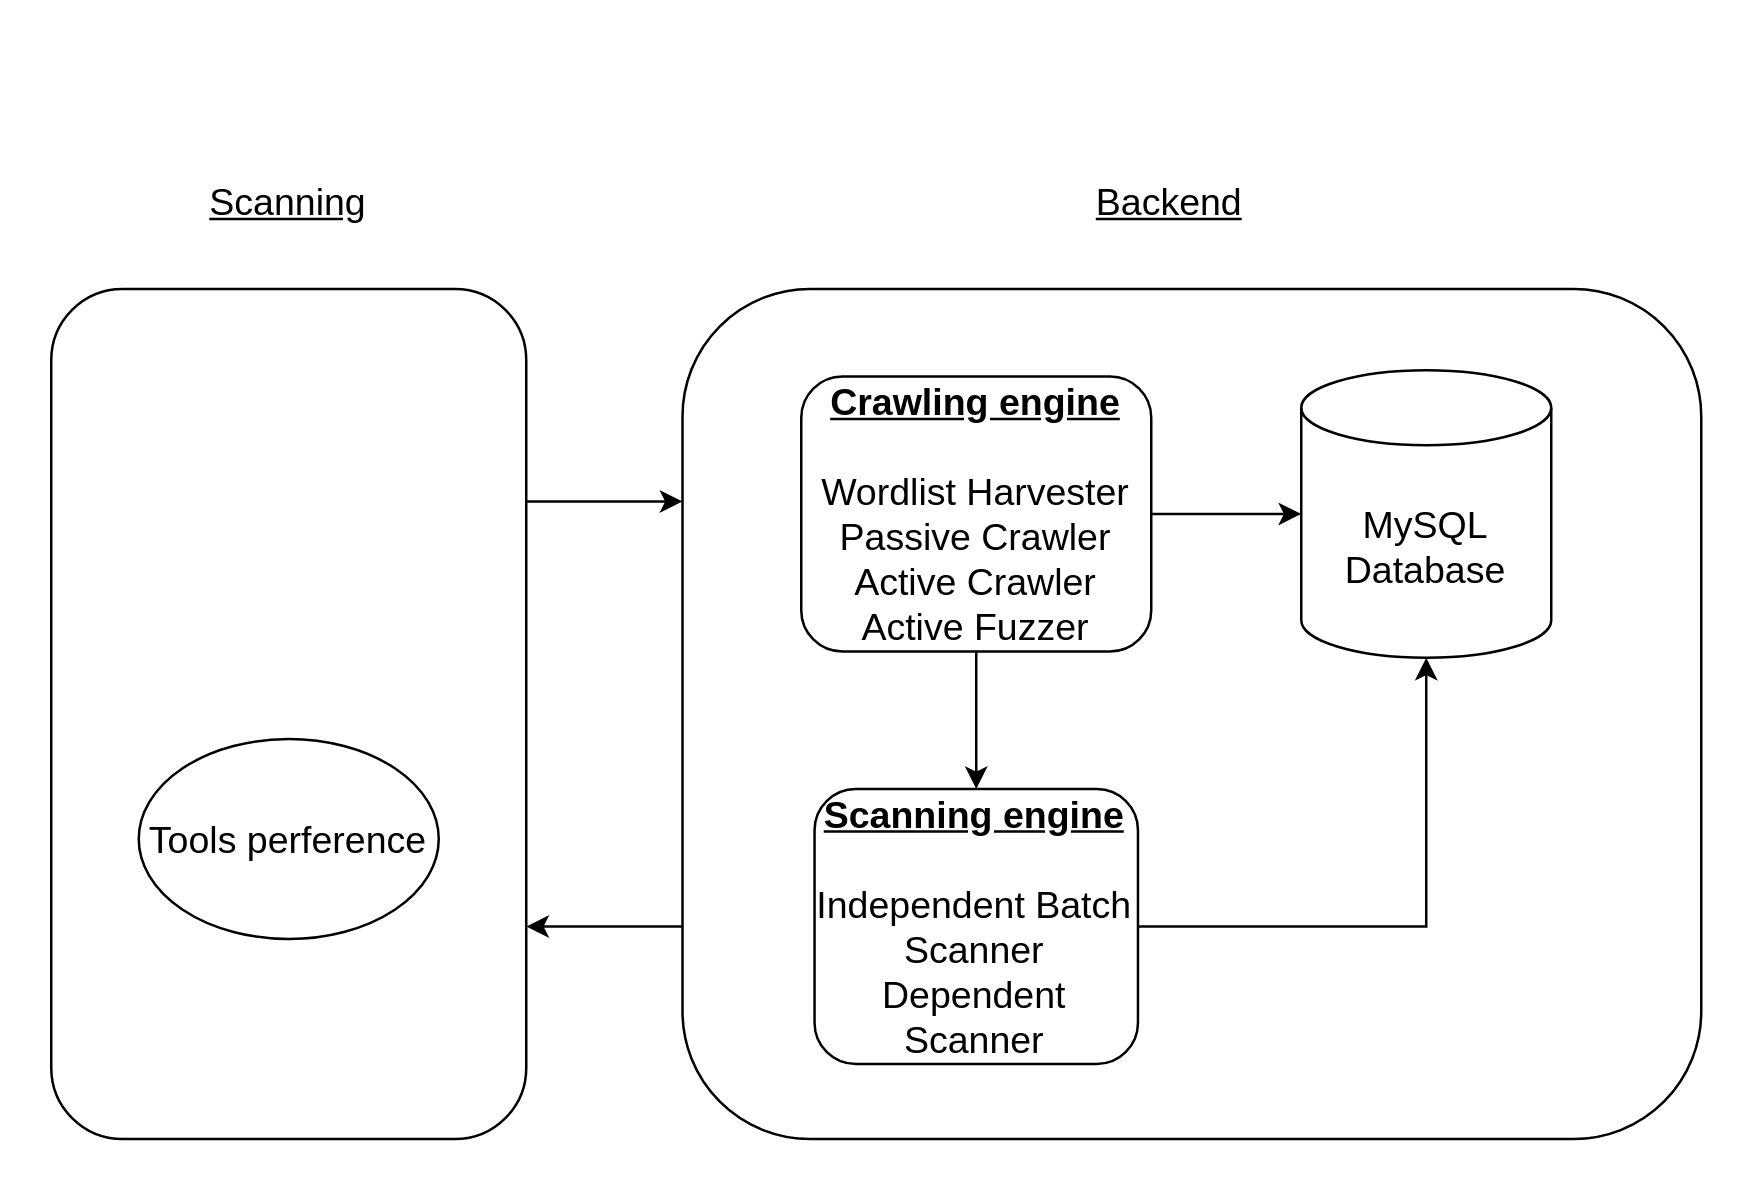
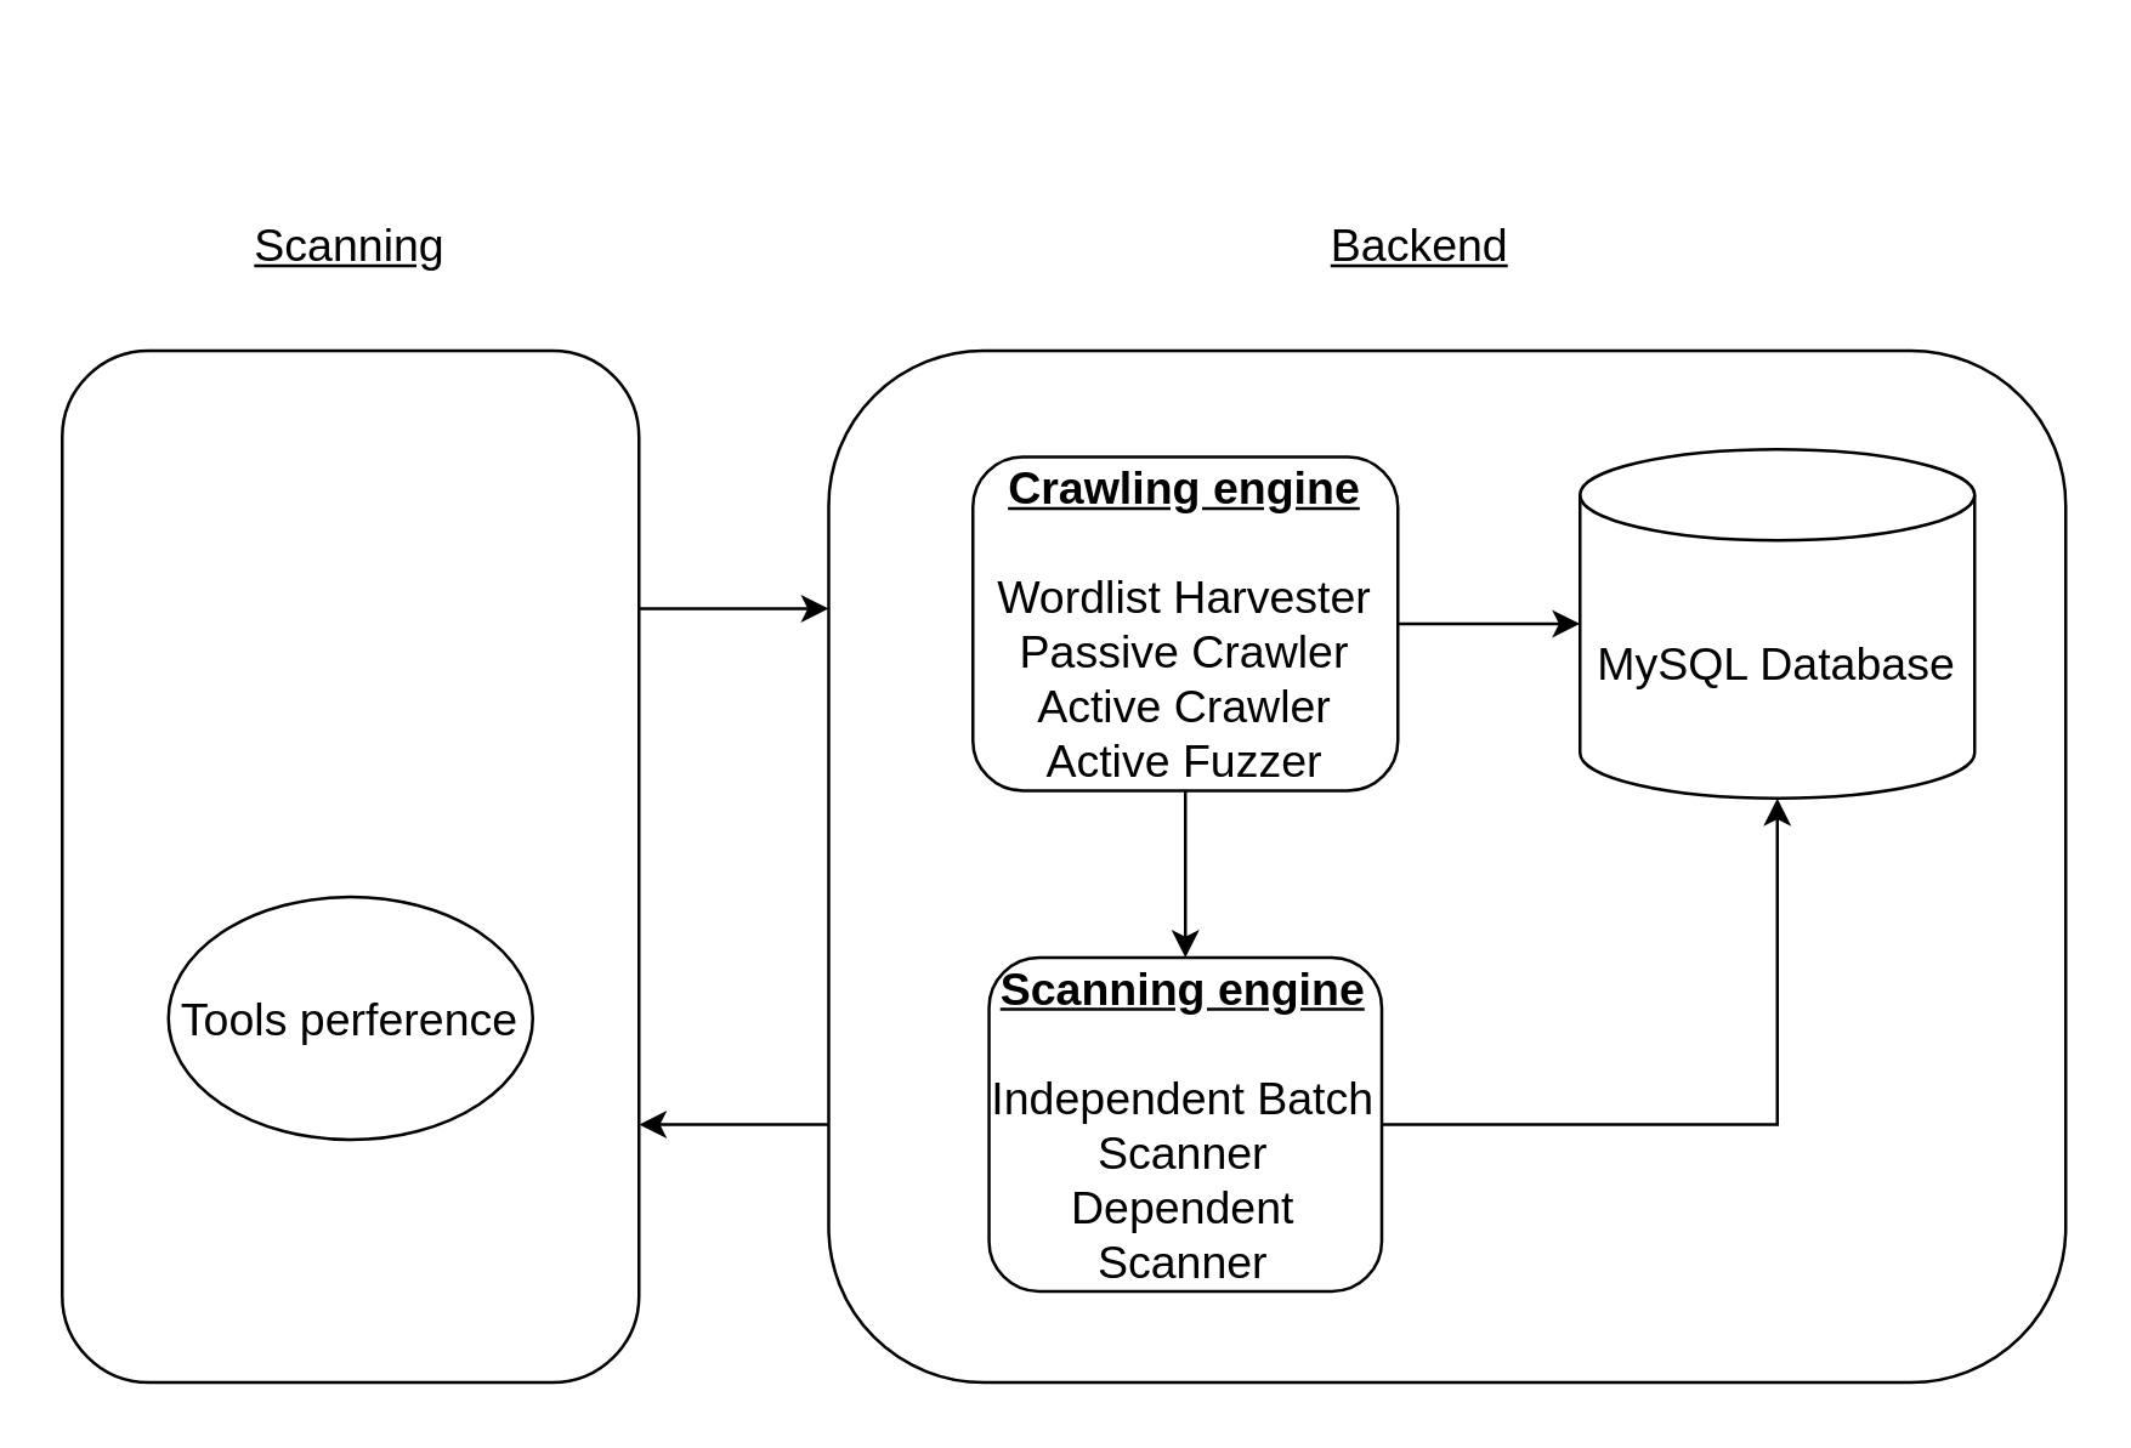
- <mxCell id="6" value="MySQL Database" style="shape=cylinder3;whiteSpace=wrap;html=1;boundedLbl=1;backgroundOutline=1;size=15;fontSize=15;" parent="1" vertex="1"><mxGeometry x="520" y="147.5" width="100" height="115" as="geometry" /></mxCell>
+ <mxCell id="6" value="MySQL Database" style="shape=cylinder3;whiteSpace=wrap;html=1;boundedLbl=1;backgroundOutline=1;size=15;fontSize=15;" parent="1" vertex="1"><mxGeometry x="520" y="147.5" width="130" height="115" as="geometry" /></mxCell>
